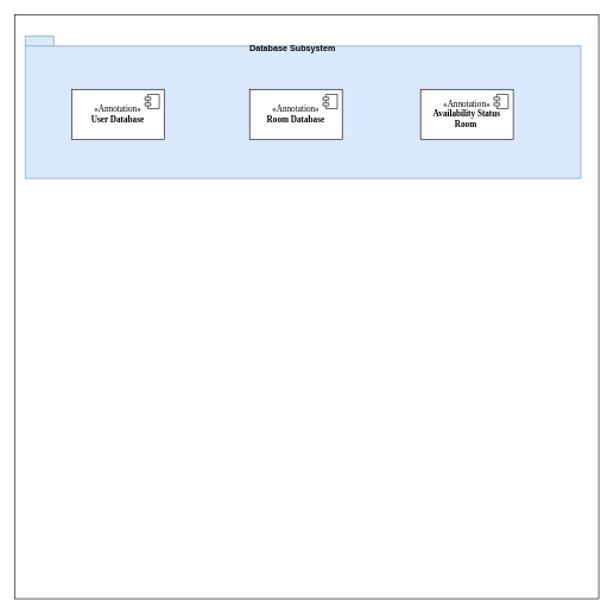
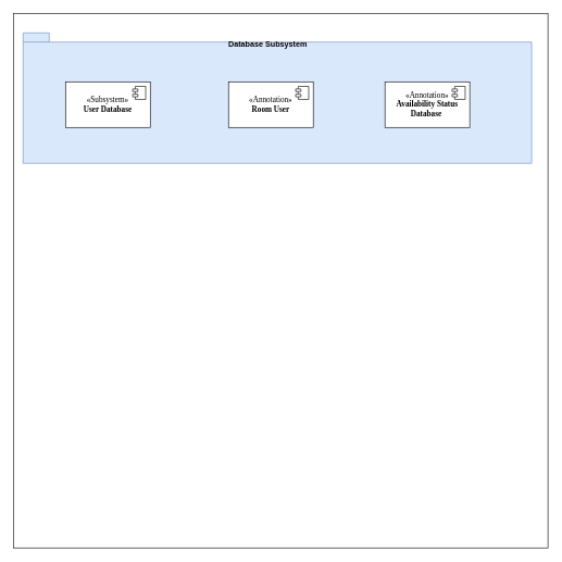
- <mxCell id="5" value="«Annotation»&lt;br&gt;&lt;b&gt;User Database&lt;/b&gt;" style="html=1;dropTarget=0;whiteSpace=wrap;fontFamily=Times New Roman;spacing=2;" vertex="1" parent="1"><mxGeometry x="100" y="125" width="130" height="70" as="geometry" /></mxCell>
+ <mxCell id="5" value="«Subsystem»&lt;br&gt;&lt;b&gt;User Database&lt;/b&gt;" style="html=1;dropTarget=0;whiteSpace=wrap;fontFamily=Times New Roman;spacing=2;" vertex="1" parent="1"><mxGeometry x="100" y="125" width="130" height="70" as="geometry" /></mxCell>
- <mxCell id="7" value="«Annotation»&lt;br&gt;&lt;b&gt;Room Database&lt;/b&gt;" style="html=1;dropTarget=0;whiteSpace=wrap;fontFamily=Times New Roman;spacing=2;" vertex="1" parent="1"><mxGeometry x="350" y="125" width="130" height="70" as="geometry" /></mxCell>
+ <mxCell id="7" value="«Annotation»&lt;br&gt;&lt;b&gt;Room User&lt;/b&gt;" style="html=1;dropTarget=0;whiteSpace=wrap;fontFamily=Times New Roman;spacing=2;" vertex="1" parent="1"><mxGeometry x="350" y="125" width="130" height="70" as="geometry" /></mxCell>
- <mxCell id="9" value="«Annotation»&lt;br&gt;&lt;b&gt;Availability Status Room&amp;nbsp;&lt;/b&gt;" style="html=1;dropTarget=0;whiteSpace=wrap;fontFamily=Times New Roman;spacing=2;" vertex="1" parent="1"><mxGeometry x="590" y="125" width="130" height="70" as="geometry" /></mxCell>
+ <mxCell id="9" value="«Annotation»&lt;br&gt;&lt;b&gt;Availability Status Database&amp;nbsp;&lt;/b&gt;" style="html=1;dropTarget=0;whiteSpace=wrap;fontFamily=Times New Roman;spacing=2;" vertex="1" parent="1"><mxGeometry x="590" y="125" width="130" height="70" as="geometry" /></mxCell>
